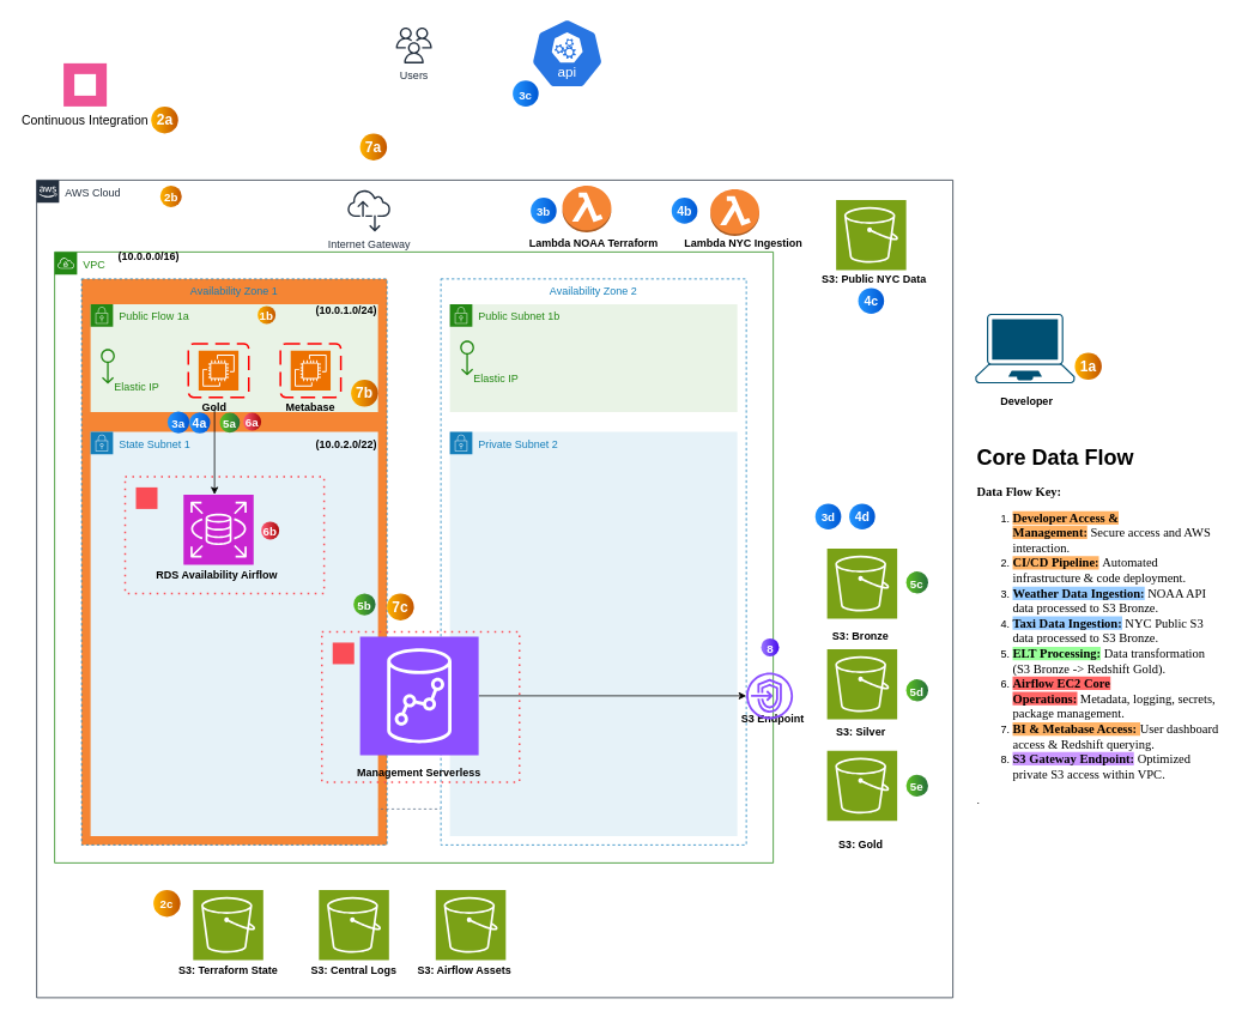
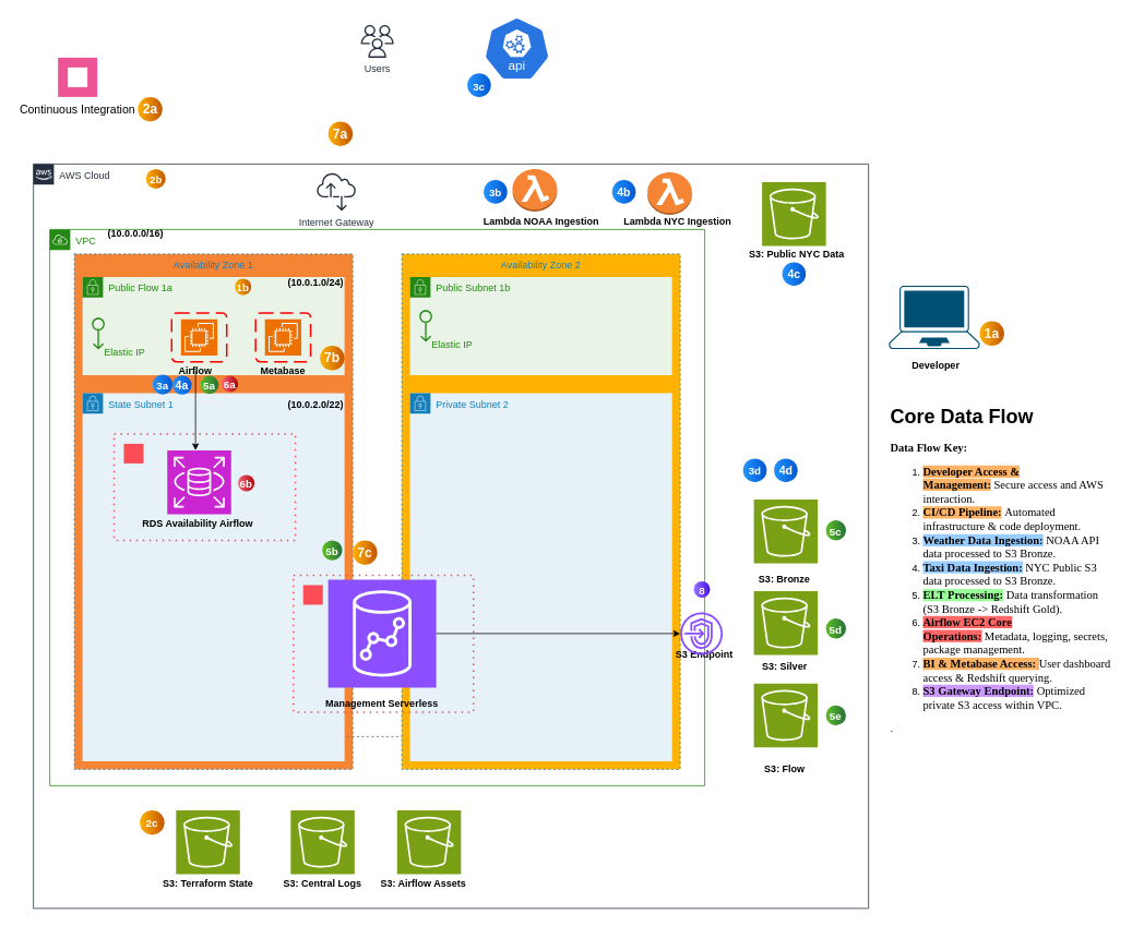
- <mxCell id="24" value="&lt;b&gt;Lambda NOAA Terraform&lt;/b&gt;" style="text;html=1;align=center;verticalAlign=middle;whiteSpace=wrap;rounded=0;" parent="1" vertex="1"><mxGeometry x="547.5" y="250" width="225" height="40" as="geometry" /></mxCell>
+ <mxCell id="24" value="&lt;b&gt;Lambda NOAA Ingestion&lt;/b&gt;" style="text;html=1;align=center;verticalAlign=middle;whiteSpace=wrap;rounded=0;" parent="1" vertex="1"><mxGeometry x="547.5" y="250" width="225" height="40" as="geometry" /></mxCell>
- <mxCell id="7" value="Availability Zone 2" style="strokeColor=#147EBA;dashed=1;verticalAlign=top;fontStyle=0;fontColor=#147EBA;" parent="1" vertex="1"><mxGeometry x="490" y="310" width="340" height="630" as="geometry" /></mxCell>
+ <mxCell id="7" value="Availability Zone 2" style="strokeColor=#147EBA;dashed=1;verticalAlign=top;fontStyle=0;fontColor=#147EBA;fillColor=#ffb300;" parent="1" vertex="1"><mxGeometry x="490" y="310" width="340" height="630" as="geometry" /></mxCell>
- <mxCell id="52" value="&lt;b&gt;Gold&lt;/b&gt;" style="text;html=1;align=center;verticalAlign=middle;whiteSpace=wrap;rounded=0;" parent="1" vertex="1"><mxGeometry x="213" y="452.85" width="50" as="geometry" /></mxCell>
+ <mxCell id="52" value="&lt;b&gt;Airflow&lt;/b&gt;" style="text;html=1;align=center;verticalAlign=middle;whiteSpace=wrap;rounded=0;" parent="1" vertex="1"><mxGeometry x="213" y="452.85" width="50" as="geometry" /></mxCell>
- <mxCell id="20" value="&lt;b&gt;S3: Gold&amp;nbsp;&lt;/b&gt;" style="text;html=1;align=center;verticalAlign=middle;whiteSpace=wrap;rounded=0;" parent="1" vertex="1"><mxGeometry x="846.5" y="920" width="225" height="40" as="geometry" /></mxCell>
+ <mxCell id="20" value="&lt;b&gt;S3: Flow&amp;nbsp;&lt;/b&gt;" style="text;html=1;align=center;verticalAlign=middle;whiteSpace=wrap;rounded=0;" parent="1" vertex="1"><mxGeometry x="846.5" y="920" width="225" height="40" as="geometry" /></mxCell>
